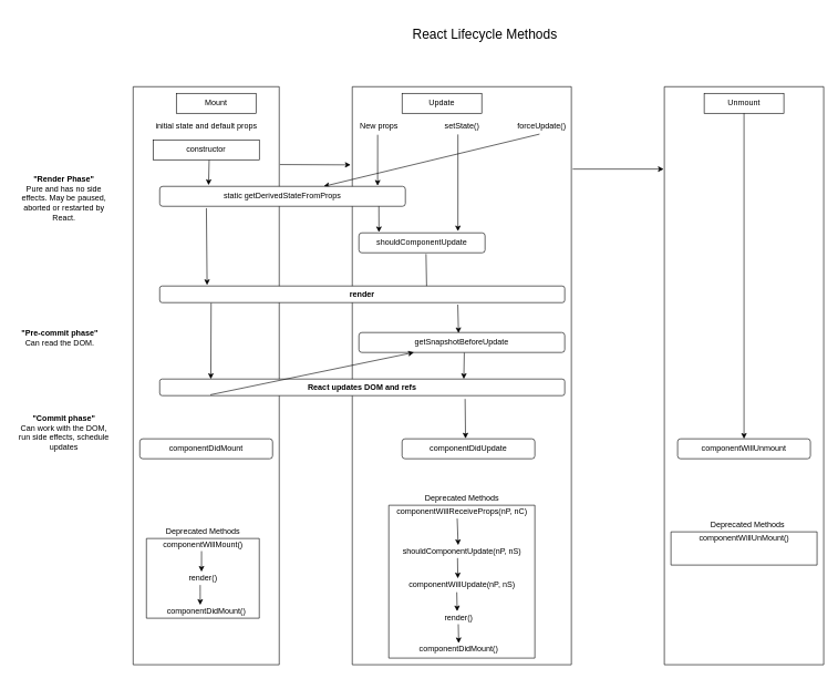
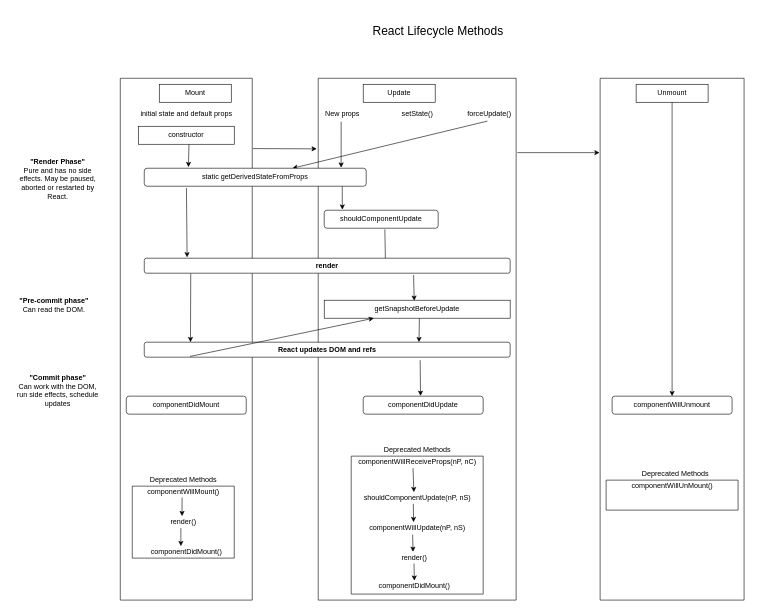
- <mxCell id="31" value="" style="endArrow=classic;html=1;exitX=0.417;exitY=1.093;exitDx=0;exitDy=0;exitPerimeter=0;entryX=0.785;entryY=-0.081;entryDx=0;entryDy=0;entryPerimeter=0;" edge="1" parent="15" source="29" target="30"><mxGeometry width="50" height="50" relative="1" as="geometry"><mxPoint x="-40" y="210" as="sourcePoint" /><mxPoint x="10" y="160" as="targetPoint" /></mxGeometry></mxCell>
- <mxCell id="35" value="getSnapshotBeforeUpdate" style="rounded=1;whiteSpace=wrap;html=1;" vertex="1" parent="15"><mxGeometry x="10" y="370" width="310" height="30" as="geometry" /></mxCell>
+ <mxCell id="35" value="getSnapshotBeforeUpdate" style="whiteSpace=wrap;html=1;rounded=0;" vertex="1" parent="15"><mxGeometry x="10" y="370" width="310" height="30" as="geometry" /></mxCell>
